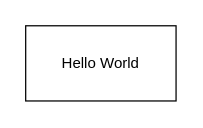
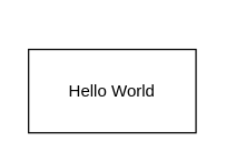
- <mxCell id="2" value="Hello World" style="rounded=0;whiteSpace=wrap;html=1;" vertex="1" parent="1"><mxGeometry x="20" y="20" width="120" height="60" as="geometry" /></mxCell>
+ <mxCell id="2" value="Hello World" style="rounded=0;whiteSpace=wrap;html=1;" vertex="1" parent="1"><mxGeometry x="20" y="35" width="120" height="60" as="geometry" /></mxCell>
